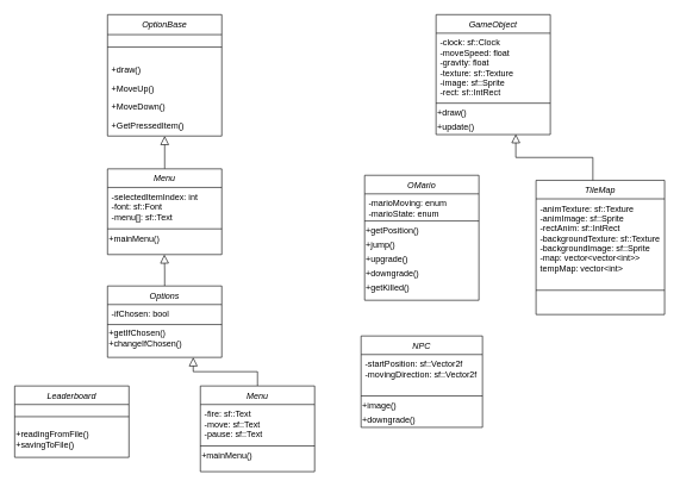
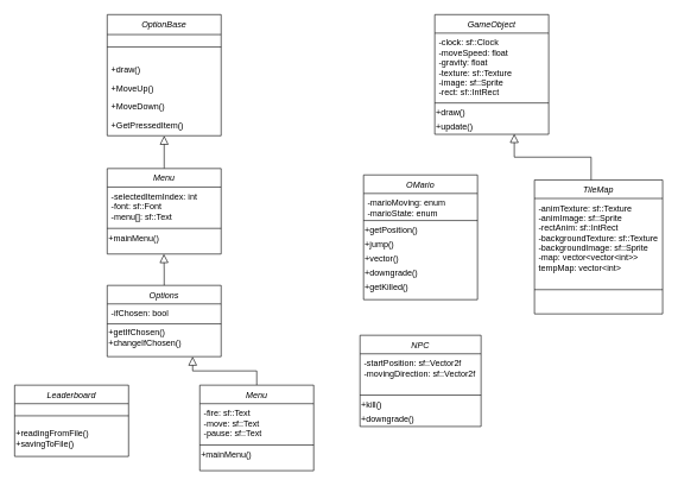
- <mxCell id="36" value="+upgrade()" style="text;html=1;align=left;verticalAlign=middle;resizable=0;points=[];autosize=1;" vertex="1" parent="31"><mxGeometry y="108" width="160" height="20" as="geometry" /></mxCell>
+ <mxCell id="36" value="+vector()" style="text;html=1;align=left;verticalAlign=middle;resizable=0;points=[];autosize=1;" vertex="1" parent="31"><mxGeometry y="108" width="160" height="20" as="geometry" /></mxCell>
- <mxCell id="45" value="+image()" style="text;html=1;align=left;verticalAlign=middle;resizable=0;points=[];autosize=1;" vertex="1" parent="42"><mxGeometry y="88" width="170" height="20" as="geometry" /></mxCell>
+ <mxCell id="45" value="+kill()" style="text;html=1;align=left;verticalAlign=middle;resizable=0;points=[];autosize=1;" vertex="1" parent="42"><mxGeometry y="88" width="170" height="20" as="geometry" /></mxCell>
